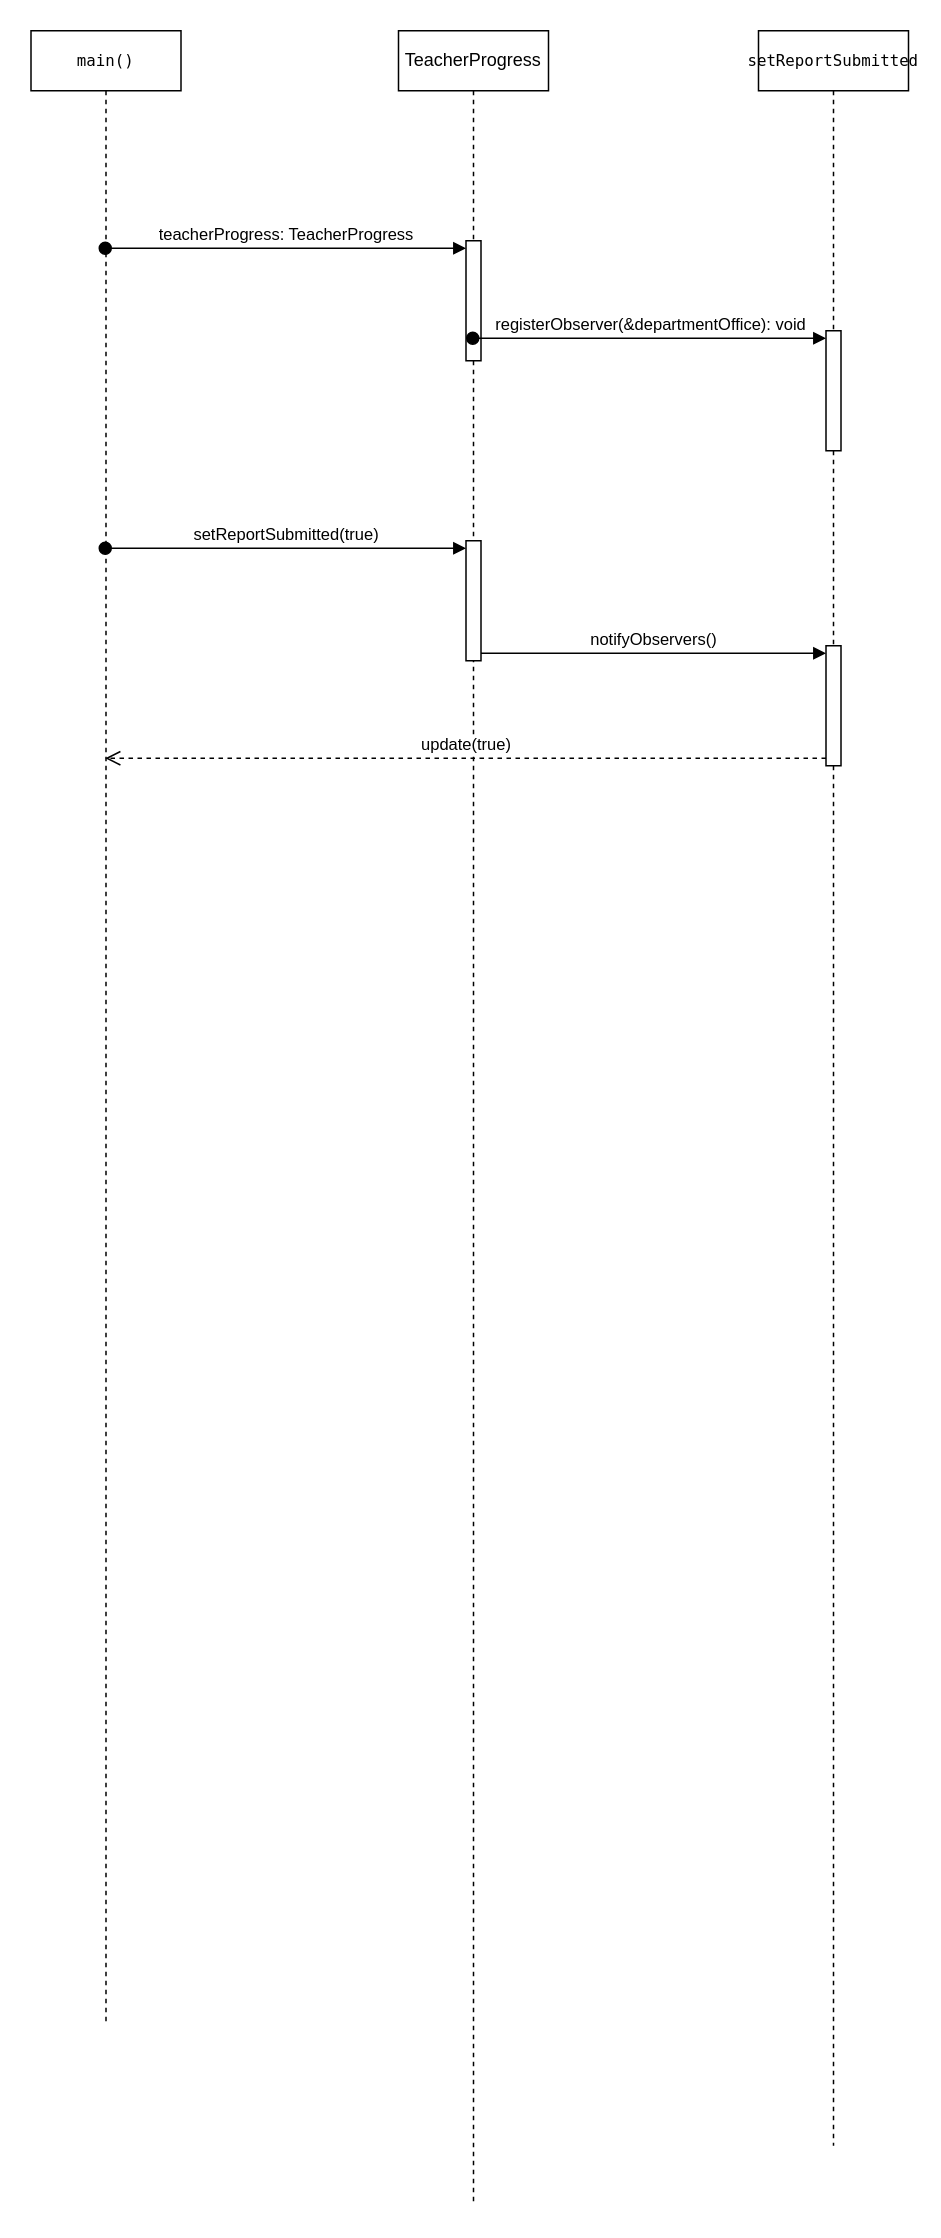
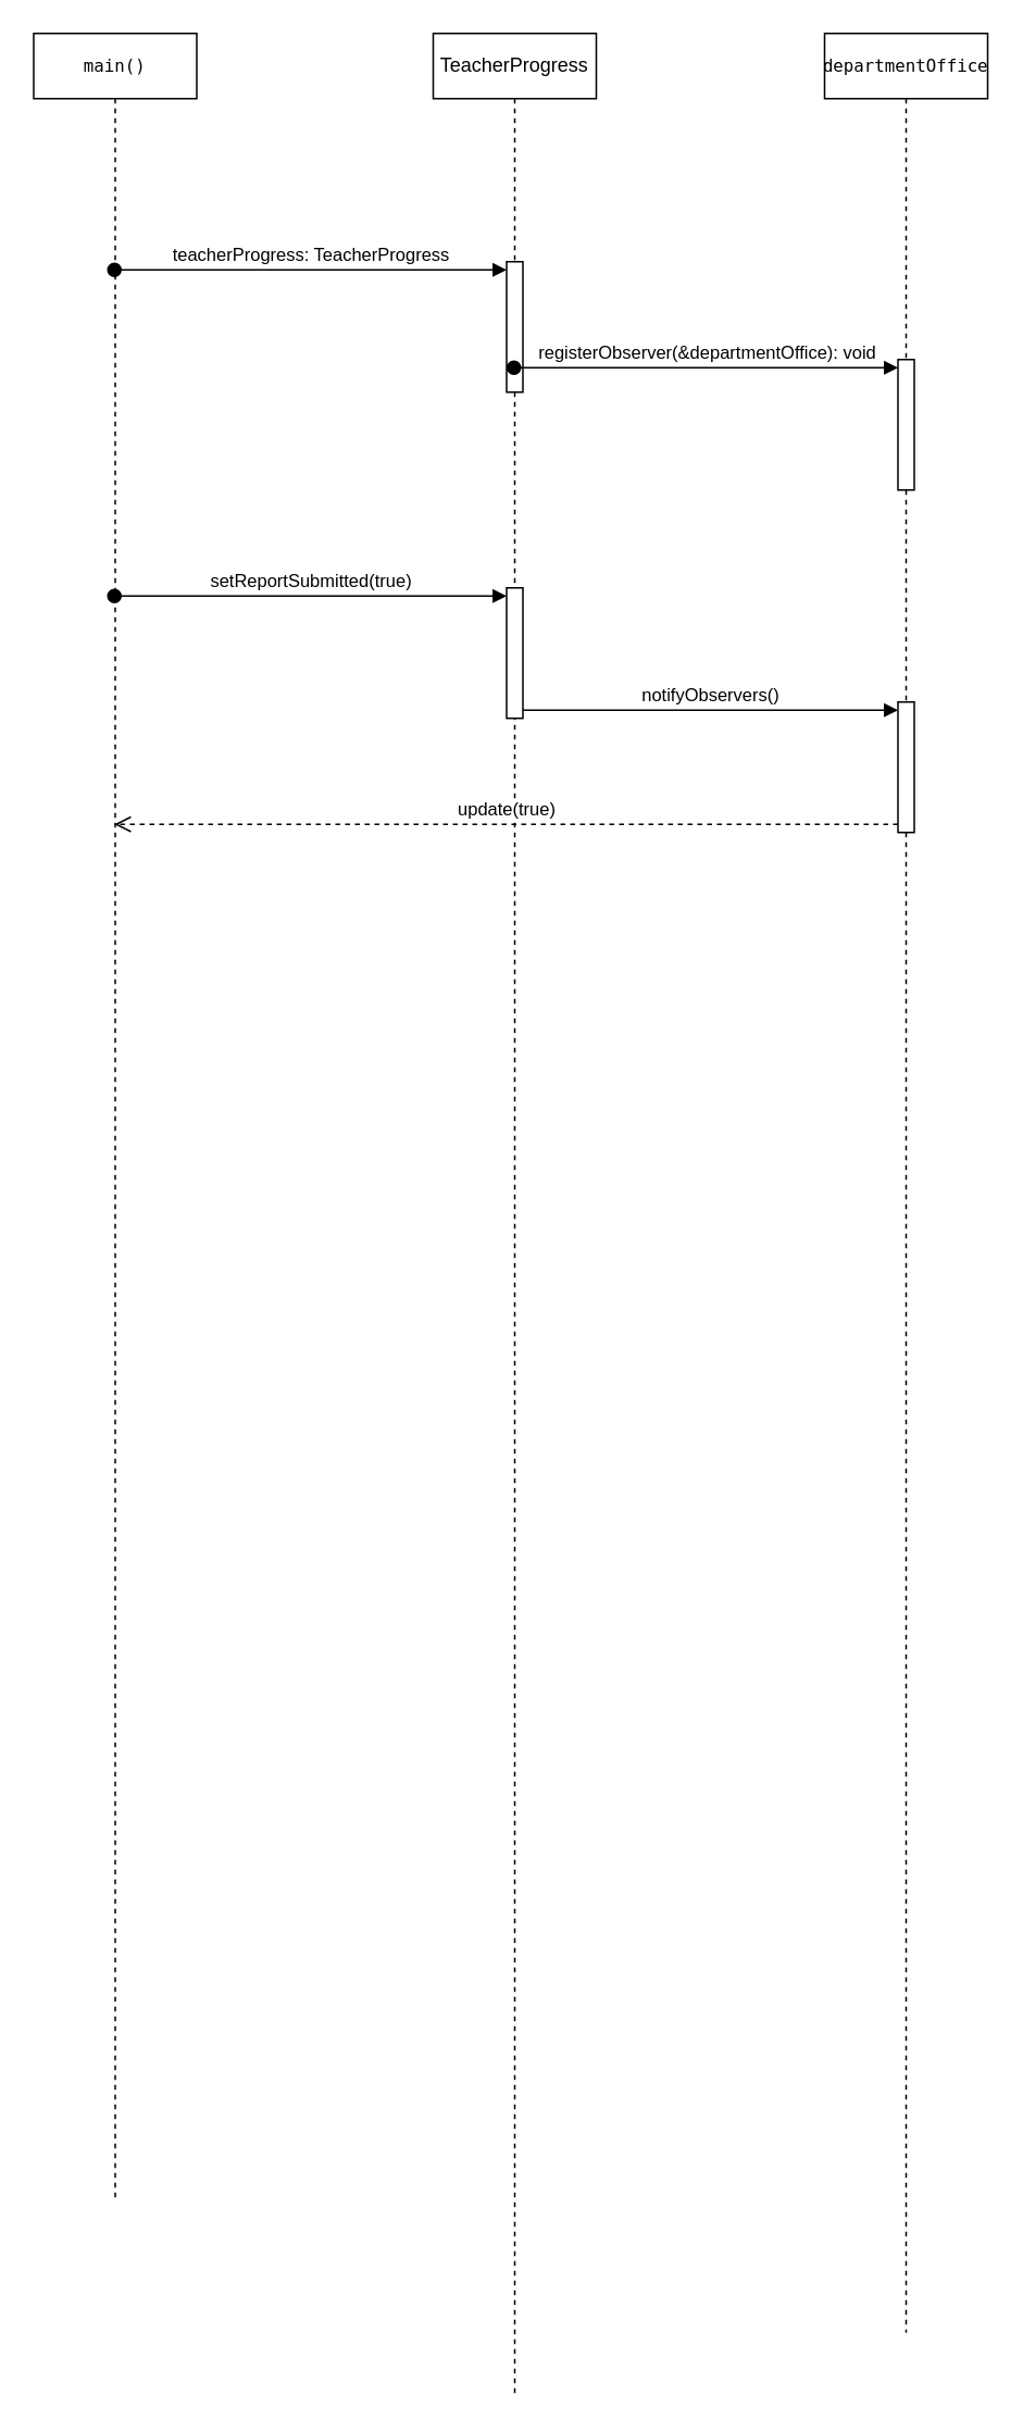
- <mxCell id="6" value="&lt;code style=&quot;border: 0px solid rgb(217, 217, 227); box-sizing: border-box; --tw-border-spacing-x: 0; --tw-border-spacing-y: 0; --tw-translate-x: 0; --tw-translate-y: 0; --tw-rotate: 0; --tw-skew-x: 0; --tw-skew-y: 0; --tw-scale-x: 1; --tw-scale-y: 1; --tw-pan-x: ; --tw-pan-y: ; --tw-pinch-zoom: ; --tw-scroll-snap-strictness: proximity; --tw-gradient-from-position: ; --tw-gradient-via-position: ; --tw-gradient-to-position: ; --tw-ordinal: ; --tw-slashed-zero: ; --tw-numeric-figure: ; --tw-numeric-spacing: ; --tw-numeric-fraction: ; --tw-ring-inset: ; --tw-ring-offset-width: 0px; --tw-ring-offset-color: #fff; --tw-ring-color: rgba(69,89,164,.5); --tw-ring-offset-shadow: 0 0 transparent; --tw-ring-shadow: 0 0 transparent; --tw-shadow: 0 0 transparent; --tw-shadow-colored: 0 0 transparent; --tw-blur: ; --tw-brightness: ; --tw-contrast: ; --tw-grayscale: ; --tw-hue-rotate: ; --tw-invert: ; --tw-saturate: ; --tw-sepia: ; --tw-drop-shadow: ; --tw-backdrop-blur: ; --tw-backdrop-brightness: ; --tw-backdrop-contrast: ; --tw-backdrop-grayscale: ; --tw-backdrop-hue-rotate: ; --tw-backdrop-invert: ; --tw-backdrop-opacity: ; --tw-backdrop-saturate: ; --tw-backdrop-sepia: ; font-size: 0.875em; color: var(--tw-prose-code); font-family: &amp;quot;Söhne Mono&amp;quot;, Monaco, &amp;quot;Andale Mono&amp;quot;, &amp;quot;Ubuntu Mono&amp;quot;, monospace !important;&quot;&gt;setReportSubmitted&lt;/code&gt;" style="shape=umlLifeline;perimeter=lifelinePerimeter;whiteSpace=wrap;html=1;container=1;dropTarget=0;collapsible=0;recursiveResize=0;outlineConnect=0;portConstraint=eastwest;newEdgeStyle={&quot;curved&quot;:0,&quot;rounded&quot;:0};" vertex="1" parent="1"><mxGeometry x="505" y="20" width="100" height="1410" as="geometry" /></mxCell>
+ <mxCell id="6" value="&lt;code style=&quot;border: 0px solid rgb(217, 217, 227); box-sizing: border-box; --tw-border-spacing-x: 0; --tw-border-spacing-y: 0; --tw-translate-x: 0; --tw-translate-y: 0; --tw-rotate: 0; --tw-skew-x: 0; --tw-skew-y: 0; --tw-scale-x: 1; --tw-scale-y: 1; --tw-pan-x: ; --tw-pan-y: ; --tw-pinch-zoom: ; --tw-scroll-snap-strictness: proximity; --tw-gradient-from-position: ; --tw-gradient-via-position: ; --tw-gradient-to-position: ; --tw-ordinal: ; --tw-slashed-zero: ; --tw-numeric-figure: ; --tw-numeric-spacing: ; --tw-numeric-fraction: ; --tw-ring-inset: ; --tw-ring-offset-width: 0px; --tw-ring-offset-color: #fff; --tw-ring-color: rgba(69,89,164,.5); --tw-ring-offset-shadow: 0 0 transparent; --tw-ring-shadow: 0 0 transparent; --tw-shadow: 0 0 transparent; --tw-shadow-colored: 0 0 transparent; --tw-blur: ; --tw-brightness: ; --tw-contrast: ; --tw-grayscale: ; --tw-hue-rotate: ; --tw-invert: ; --tw-saturate: ; --tw-sepia: ; --tw-drop-shadow: ; --tw-backdrop-blur: ; --tw-backdrop-brightness: ; --tw-backdrop-contrast: ; --tw-backdrop-grayscale: ; --tw-backdrop-hue-rotate: ; --tw-backdrop-invert: ; --tw-backdrop-opacity: ; --tw-backdrop-saturate: ; --tw-backdrop-sepia: ; font-size: 0.875em; color: var(--tw-prose-code); font-family: &amp;quot;Söhne Mono&amp;quot;, Monaco, &amp;quot;Andale Mono&amp;quot;, &amp;quot;Ubuntu Mono&amp;quot;, monospace !important;&quot;&gt;departmentOffice&lt;/code&gt;" style="shape=umlLifeline;perimeter=lifelinePerimeter;whiteSpace=wrap;html=1;container=1;dropTarget=0;collapsible=0;recursiveResize=0;outlineConnect=0;portConstraint=eastwest;newEdgeStyle={&quot;curved&quot;:0,&quot;rounded&quot;:0};" vertex="1" parent="1"><mxGeometry x="505" y="20" width="100" height="1410" as="geometry" /></mxCell>
